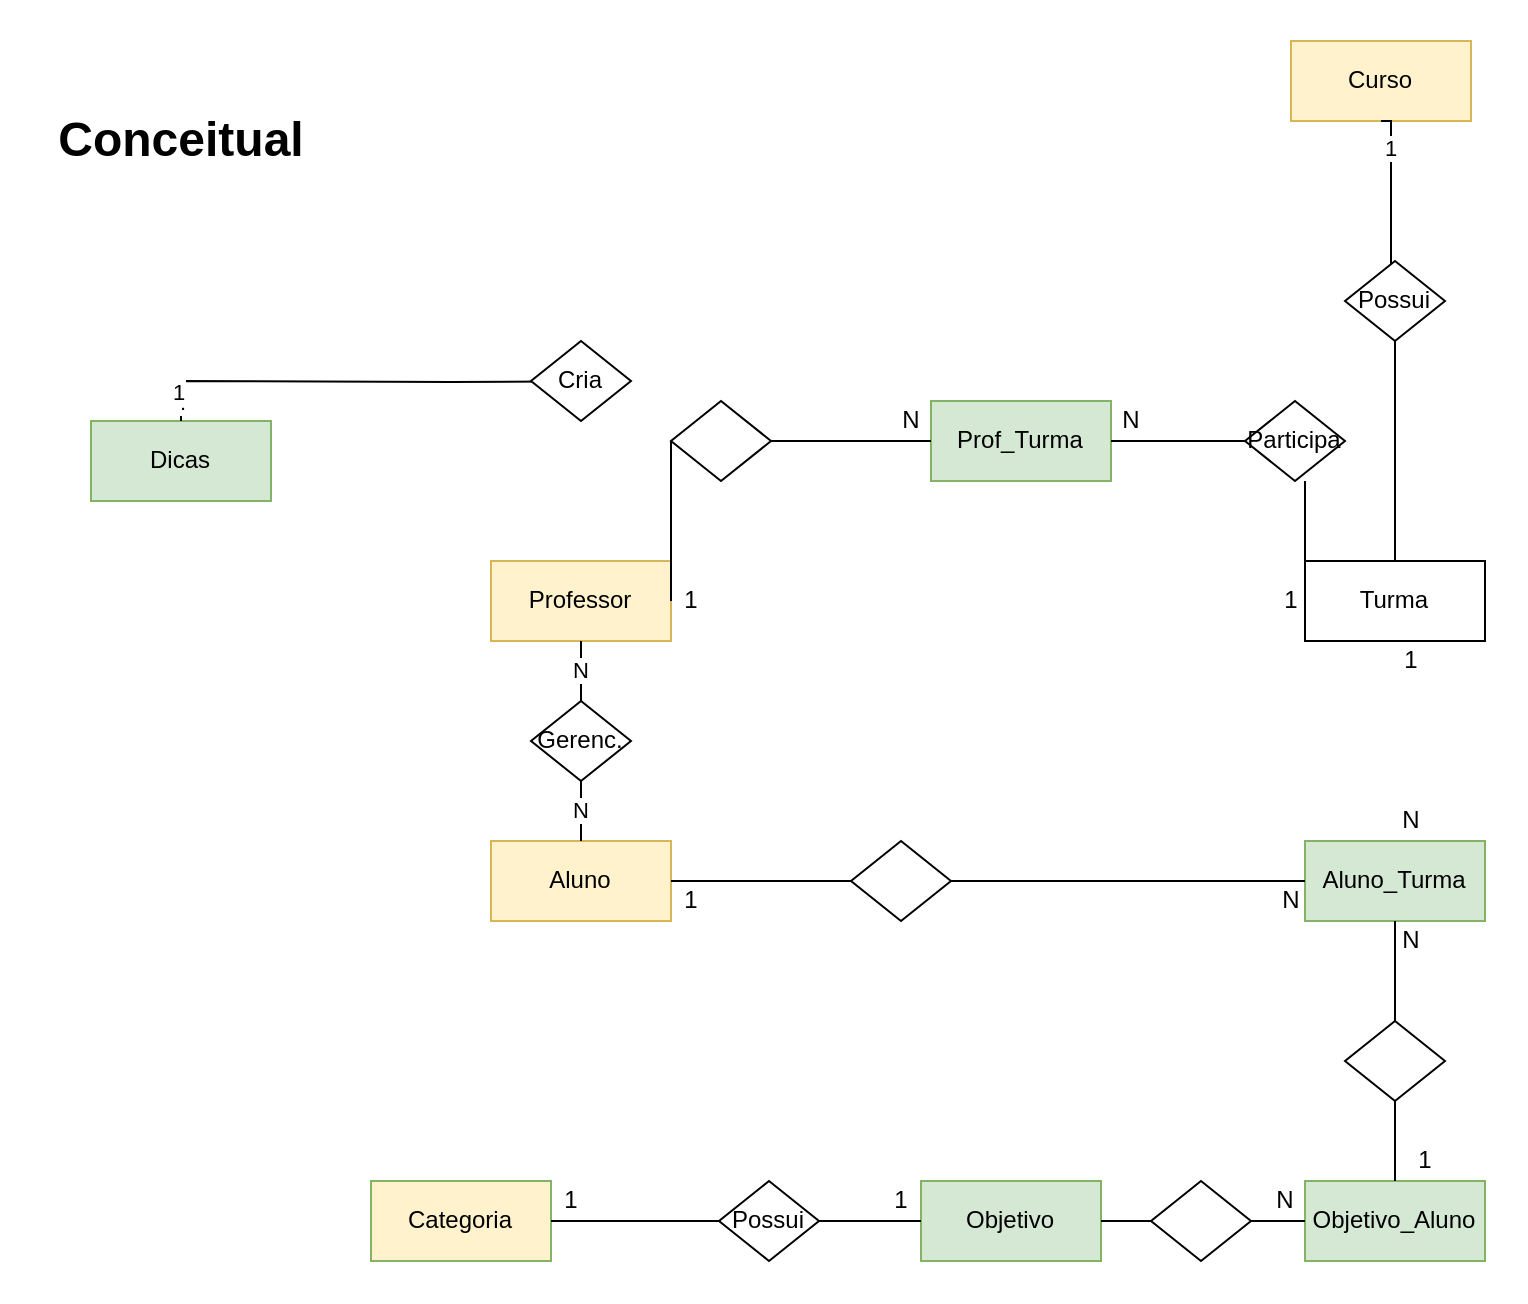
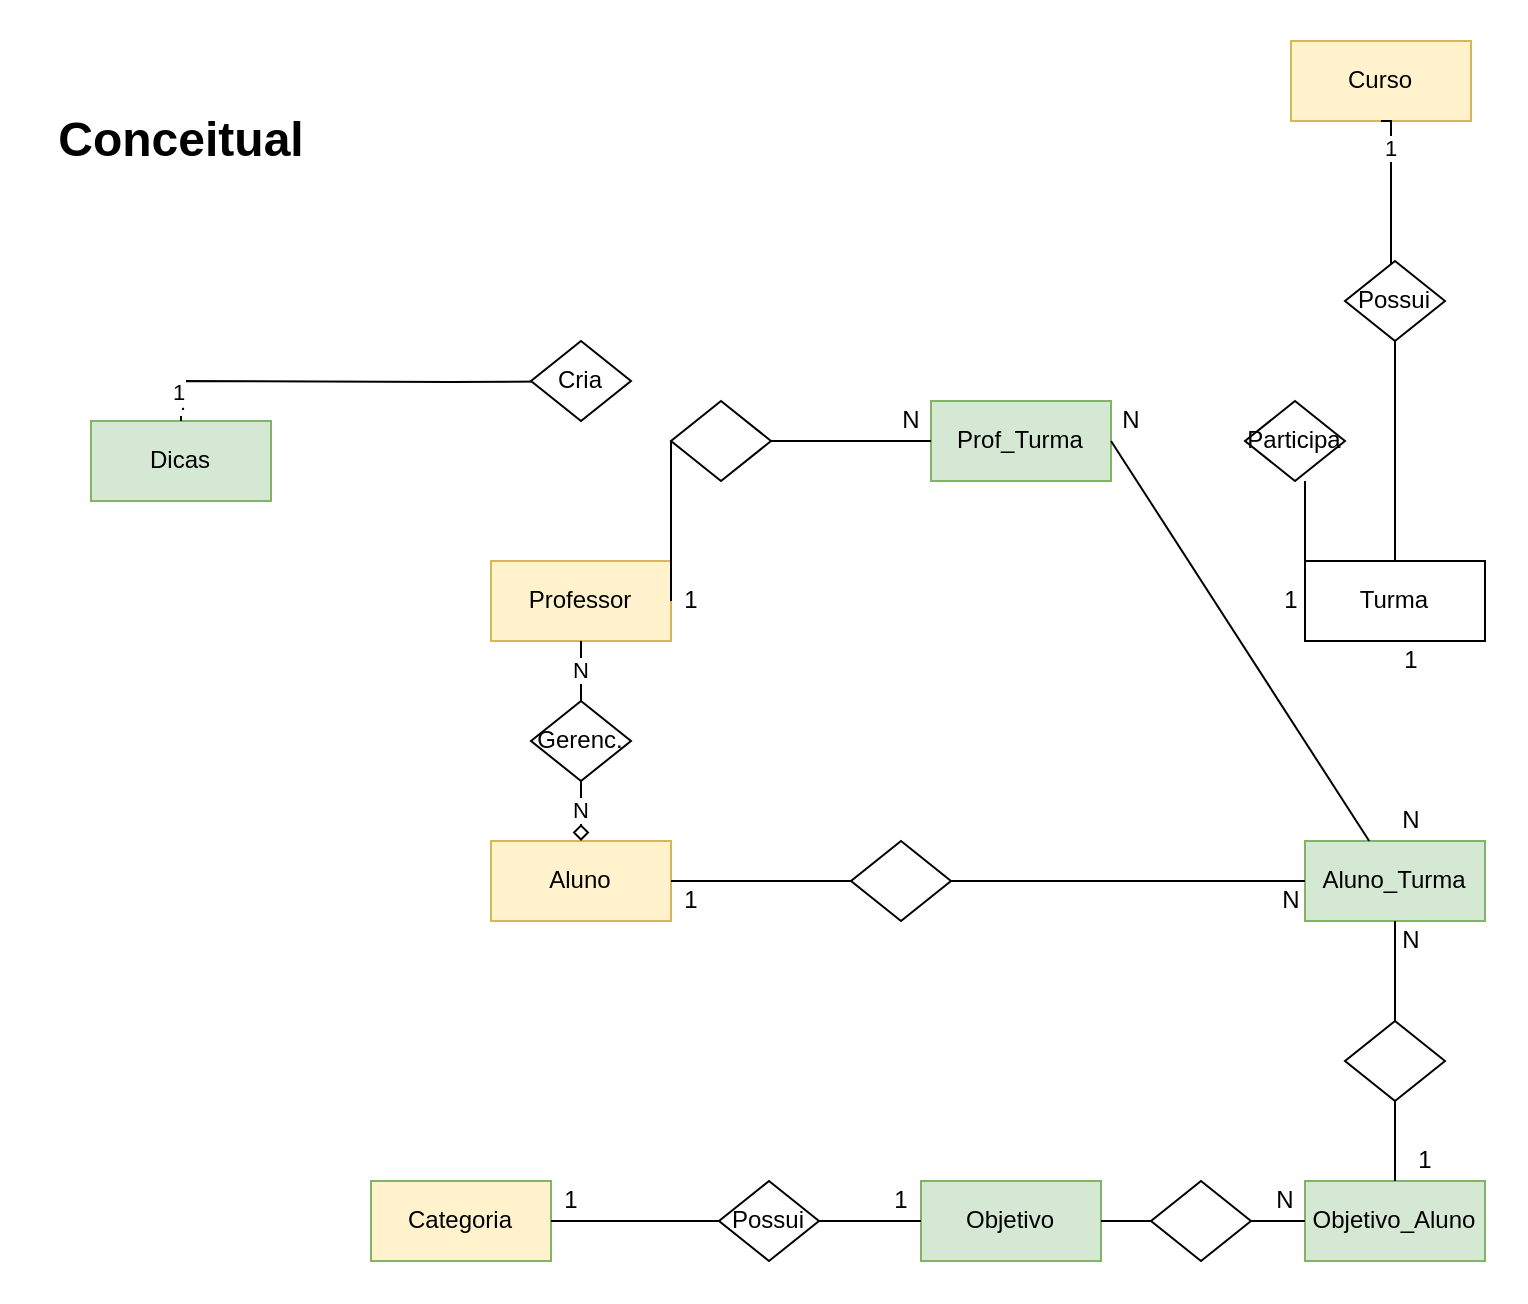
- <mxCell id="34" value="" style="endArrow=none;html=1;entryX=0;entryY=0.5;entryDx=0;entryDy=0;exitX=1;exitY=0.5;exitDx=0;exitDy=0;" parent="1" source="32" target="37" edge="1"><mxGeometry width="50" height="50" relative="1" as="geometry"><mxPoint x="325" y="290" as="sourcePoint" /><mxPoint x="385" y="240" as="targetPoint" /></mxGeometry></mxCell>
+ <mxCell id="34" value="" style="endArrow=none;html=1;exitX=1;exitY=0.5;exitDx=0;exitDy=0;" parent="1" source="32" target="24" edge="1"><mxGeometry width="50" height="50" relative="1" as="geometry"><mxPoint x="325" y="290" as="sourcePoint" /><mxPoint x="385" y="240" as="targetPoint" /></mxGeometry></mxCell>
- <mxCell id="11" value="N" style="edgeStyle=orthogonalEdgeStyle;rounded=0;orthogonalLoop=1;jettySize=auto;html=1;endArrow=none;endFill=0;" parent="1" source="12" target="5" edge="1"><mxGeometry relative="1" as="geometry" /></mxCell>
+ <mxCell id="11" value="N" style="edgeStyle=orthogonalEdgeStyle;rounded=0;orthogonalLoop=1;jettySize=auto;html=1;endArrow=diamond;endFill=0;" parent="1" source="12" target="5" edge="1"><mxGeometry relative="1" as="geometry" /></mxCell>
